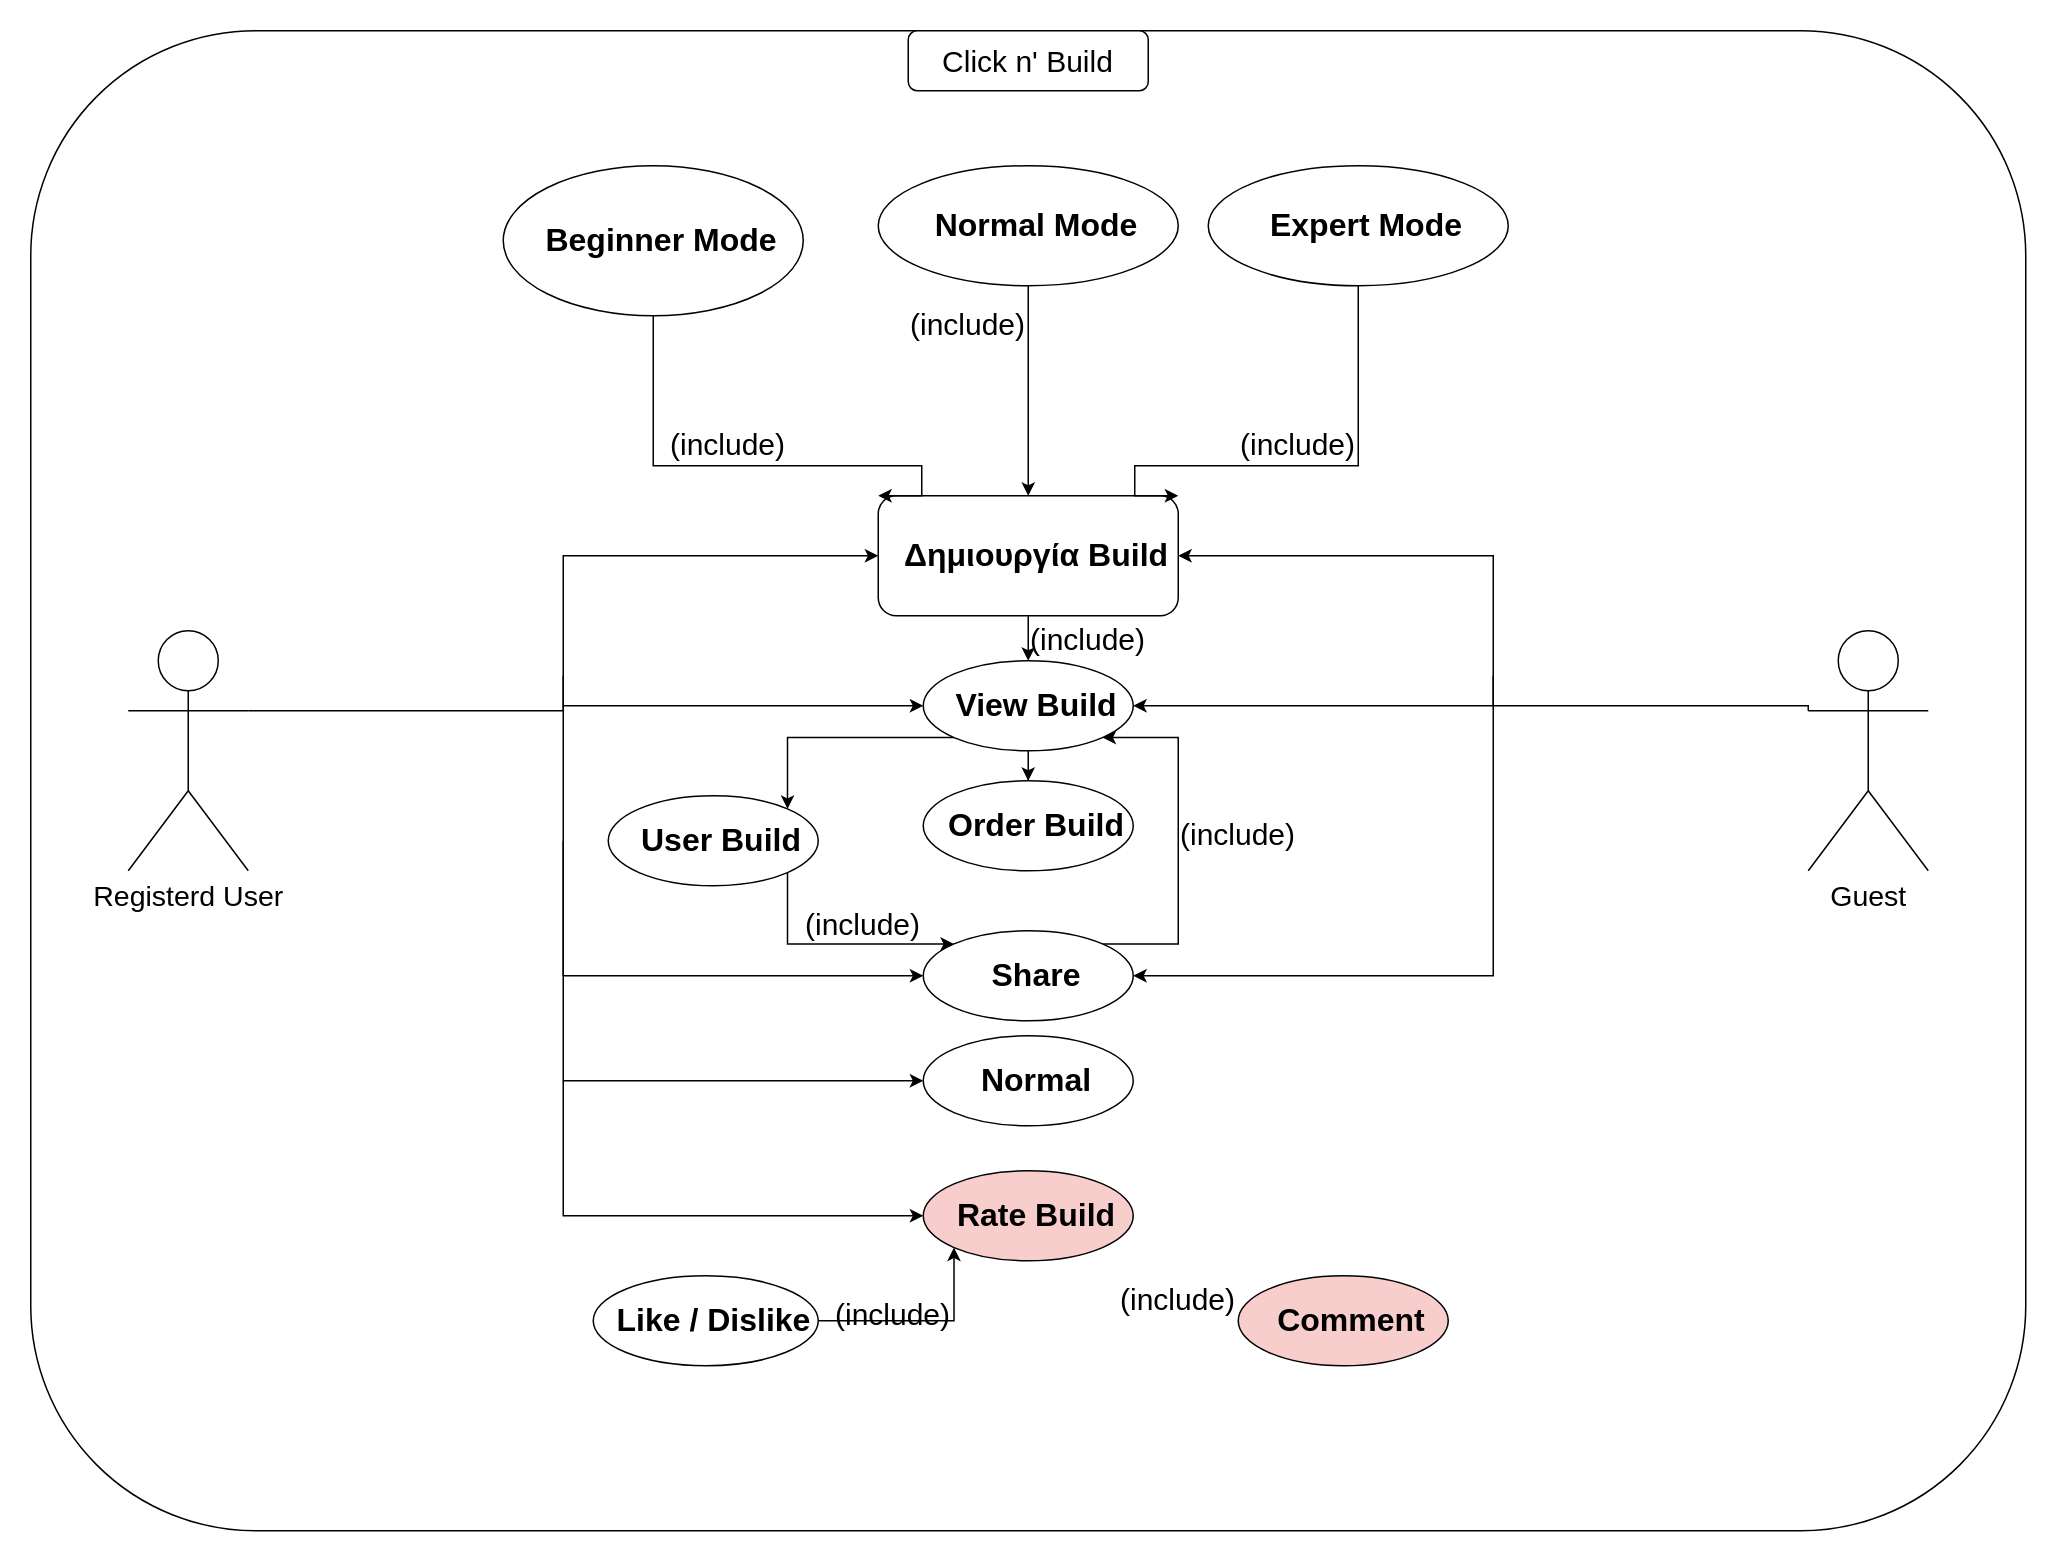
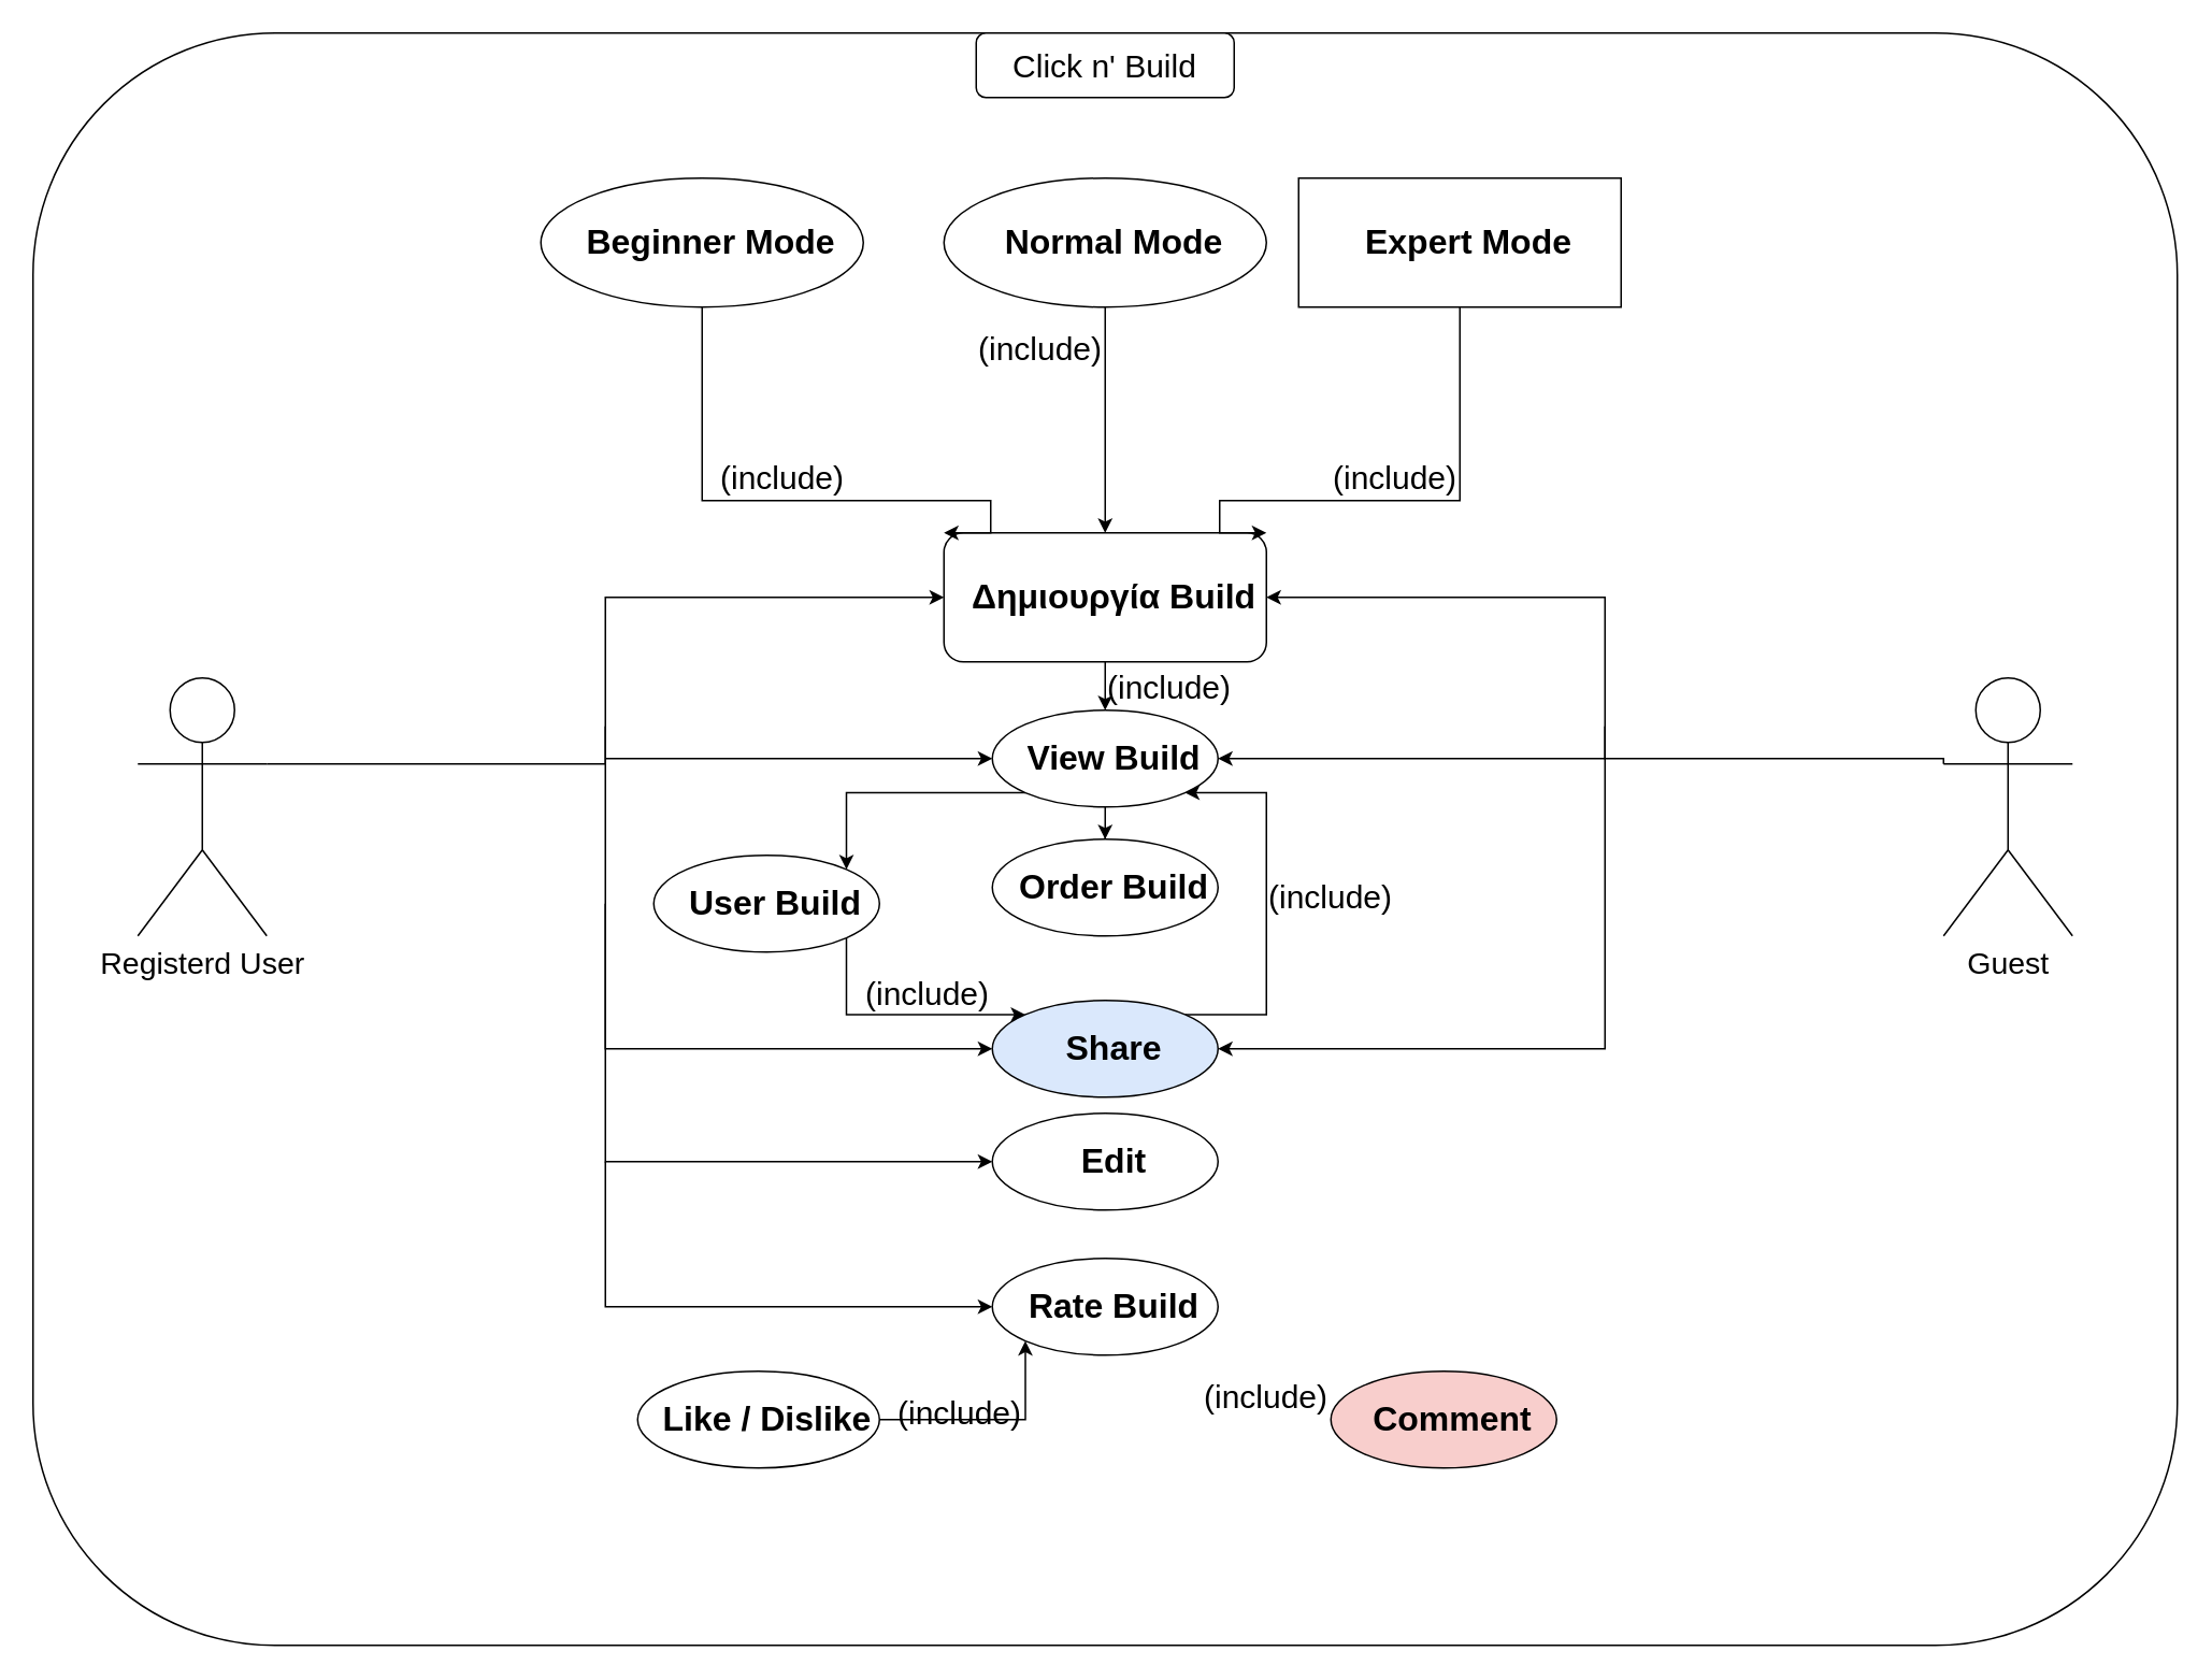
- <mxCell id="15" value="&lt;p style=&quot;margin-left:8.5pt;mso-add-space:auto;&lt;br/&gt;text-indent:-8.5pt;mso-list:l0 level1 lfo1;tab-stops:list 8.5pt&quot; class=&quot;MsoListParagraph&quot;&gt;&lt;span style=&quot;font-size: 21.333px;&quot;&gt;&lt;b&gt;Expert Mode&lt;/b&gt;&lt;/span&gt;&lt;/p&gt;" style="ellipse;whiteSpace=wrap;html=1;fontSize=19;" vertex="1" parent="1"><mxGeometry x="805" y="110" width="200" height="80" as="geometry" /></mxCell>
+ <mxCell id="15" value="&lt;p style=&quot;margin-left:8.5pt;mso-add-space:auto;&lt;br/&gt;text-indent:-8.5pt;mso-list:l0 level1 lfo1;tab-stops:list 8.5pt&quot; class=&quot;MsoListParagraph&quot;&gt;&lt;span style=&quot;font-size: 21.333px;&quot;&gt;&lt;b&gt;Expert Mode&lt;/b&gt;&lt;/span&gt;&lt;/p&gt;" style="whiteSpace=wrap;html=1;fontSize=19;rounded=0;" vertex="1" parent="1"><mxGeometry x="805" y="110" width="200" height="80" as="geometry" /></mxCell>
- <mxCell id="11" value="&lt;p style=&quot;margin-left:8.5pt;mso-add-space:auto;&lt;br/&gt;text-indent:-8.5pt;mso-list:l0 level1 lfo1;tab-stops:list 8.5pt&quot; class=&quot;MsoListParagraph&quot;&gt;&lt;span style=&quot;font-size: 21.333px;&quot;&gt;&lt;b&gt;Beginner Mode&lt;/b&gt;&lt;/span&gt;&lt;/p&gt;" style="ellipse;whiteSpace=wrap;html=1;fontSize=19;" vertex="1" parent="1"><mxGeometry x="335" y="110" width="200" height="100" as="geometry" /></mxCell>
+ <mxCell id="11" value="&lt;p style=&quot;margin-left:8.5pt;mso-add-space:auto;&lt;br/&gt;text-indent:-8.5pt;mso-list:l0 level1 lfo1;tab-stops:list 8.5pt&quot; class=&quot;MsoListParagraph&quot;&gt;&lt;span style=&quot;font-size: 21.333px;&quot;&gt;&lt;b&gt;Beginner Mode&lt;/b&gt;&lt;/span&gt;&lt;/p&gt;" style="ellipse;whiteSpace=wrap;html=1;fontSize=19;" vertex="1" parent="1"><mxGeometry x="335" y="110" width="200" height="80" as="geometry" /></mxCell>
- <mxCell id="21" value="&lt;p style=&quot;margin-left:8.5pt;mso-add-space:auto;&lt;br/&gt;text-indent:-8.5pt;mso-list:l0 level1 lfo1;tab-stops:list 8.5pt&quot; class=&quot;MsoListParagraph&quot;&gt;&lt;span style=&quot;font-size: 21.333px;&quot;&gt;&lt;b&gt;Share&lt;/b&gt;&lt;/span&gt;&lt;/p&gt;" style="ellipse;whiteSpace=wrap;html=1;fontSize=19;align=center;" vertex="1" parent="1"><mxGeometry x="615" y="620" width="140" height="60" as="geometry" /></mxCell>
+ <mxCell id="21" value="&lt;p style=&quot;margin-left:8.5pt;mso-add-space:auto;&lt;br/&gt;text-indent:-8.5pt;mso-list:l0 level1 lfo1;tab-stops:list 8.5pt&quot; class=&quot;MsoListParagraph&quot;&gt;&lt;span style=&quot;font-size: 21.333px;&quot;&gt;&lt;b&gt;Share&lt;/b&gt;&lt;/span&gt;&lt;/p&gt;" style="ellipse;whiteSpace=wrap;html=1;fontSize=19;align=center;fillColor=#dae8fc;" vertex="1" parent="1"><mxGeometry x="615" y="620" width="140" height="60" as="geometry" /></mxCell>
- <mxCell id="27" value="&lt;p style=&quot;margin-left:8.5pt;mso-add-space:auto;&lt;br/&gt;text-indent:-8.5pt;mso-list:l0 level1 lfo1;tab-stops:list 8.5pt&quot; class=&quot;MsoListParagraph&quot;&gt;&lt;span style=&quot;font-size: 21.333px;&quot;&gt;&lt;b&gt;Normal&lt;/b&gt;&lt;/span&gt;&lt;/p&gt;" style="ellipse;whiteSpace=wrap;html=1;fontSize=19;align=center;" vertex="1" parent="1"><mxGeometry x="615" y="690" width="140" height="60" as="geometry" /></mxCell>
+ <mxCell id="27" value="&lt;p style=&quot;margin-left:8.5pt;mso-add-space:auto;&lt;br/&gt;text-indent:-8.5pt;mso-list:l0 level1 lfo1;tab-stops:list 8.5pt&quot; class=&quot;MsoListParagraph&quot;&gt;&lt;span style=&quot;font-size: 21.333px;&quot;&gt;&lt;b&gt;Edit&lt;/b&gt;&lt;/span&gt;&lt;/p&gt;" style="ellipse;whiteSpace=wrap;html=1;fontSize=19;align=center;" vertex="1" parent="1"><mxGeometry x="615" y="690" width="140" height="60" as="geometry" /></mxCell>
- <mxCell id="36" value="&lt;p style=&quot;margin-left:8.5pt;mso-add-space:auto;&lt;br/&gt;text-indent:-8.5pt;mso-list:l0 level1 lfo1;tab-stops:list 8.5pt&quot; class=&quot;MsoListParagraph&quot;&gt;&lt;span style=&quot;font-size: 21.333px;&quot;&gt;&lt;b&gt;Rate Build&lt;/b&gt;&lt;/span&gt;&lt;/p&gt;" style="ellipse;whiteSpace=wrap;html=1;fontSize=19;align=center;fillColor=#f8cecc;" vertex="1" parent="1"><mxGeometry x="615" y="780" width="140" height="60" as="geometry" /></mxCell>
+ <mxCell id="36" value="&lt;p style=&quot;margin-left:8.5pt;mso-add-space:auto;&lt;br/&gt;text-indent:-8.5pt;mso-list:l0 level1 lfo1;tab-stops:list 8.5pt&quot; class=&quot;MsoListParagraph&quot;&gt;&lt;span style=&quot;font-size: 21.333px;&quot;&gt;&lt;b&gt;Rate Build&lt;/b&gt;&lt;/span&gt;&lt;/p&gt;" style="ellipse;whiteSpace=wrap;html=1;fontSize=19;align=center;" vertex="1" parent="1"><mxGeometry x="615" y="780" width="140" height="60" as="geometry" /></mxCell>
